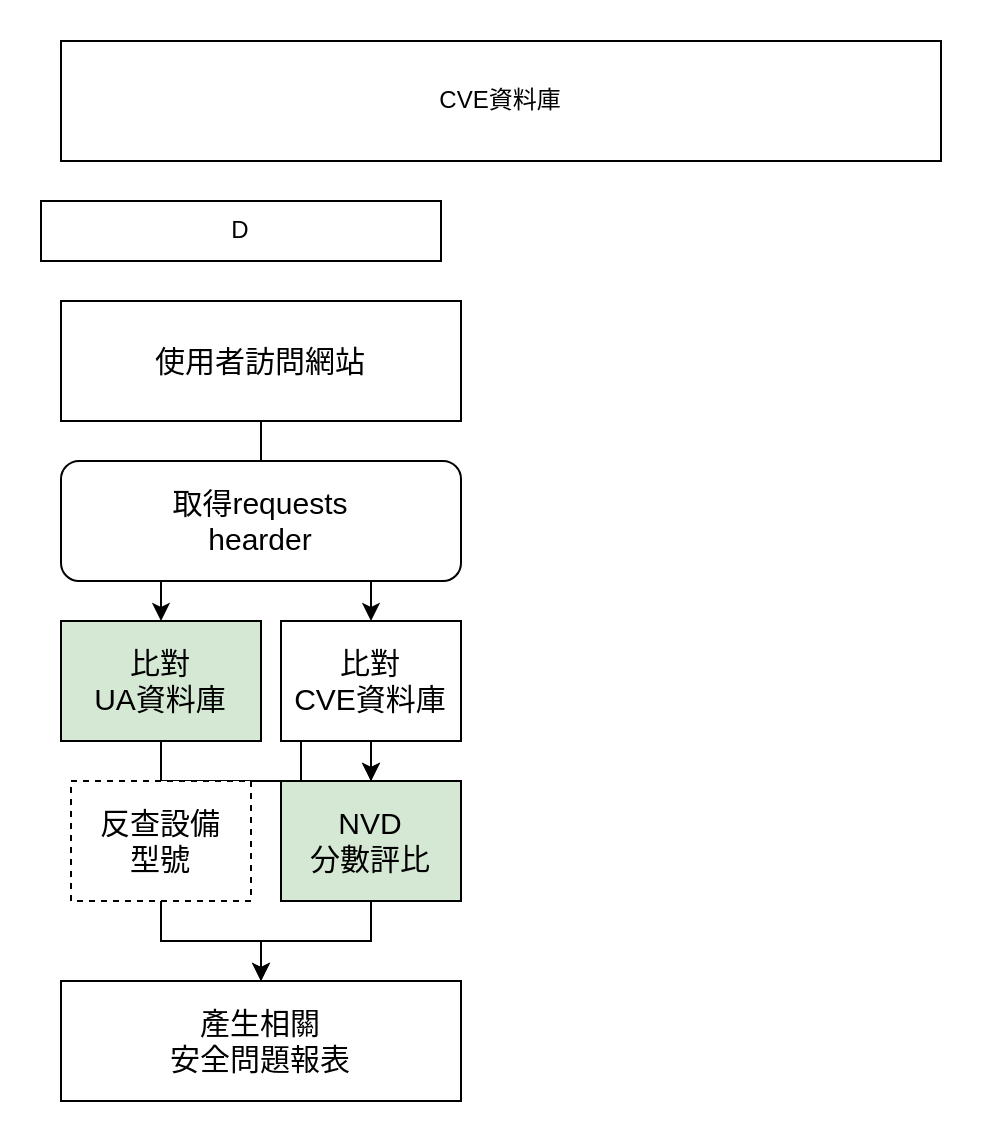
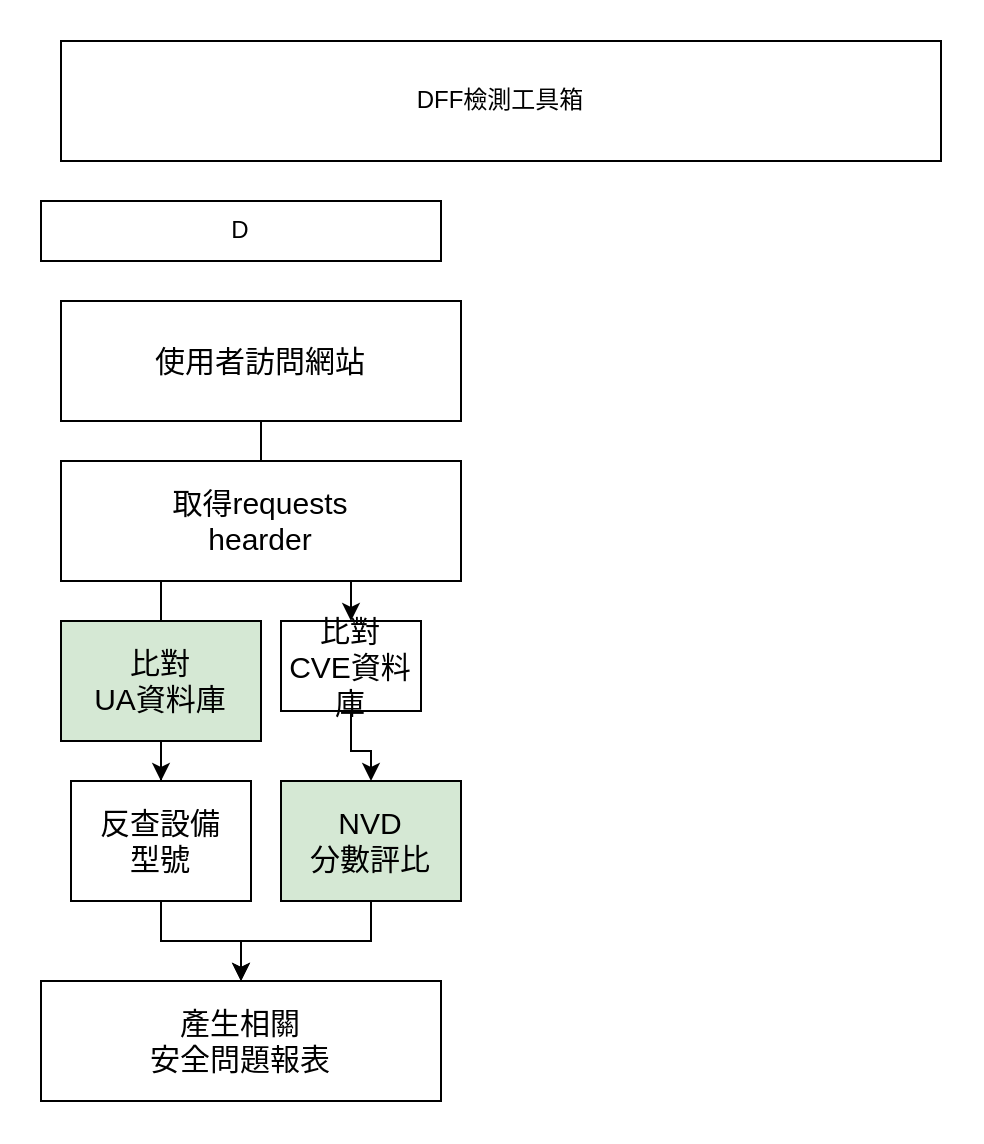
- <mxCell id="2" value="CVE資料庫" style="rounded=0;whiteSpace=wrap;html=1;" vertex="1" parent="1"><mxGeometry x="30" y="20" width="440" height="60" as="geometry" /></mxCell>
+ <mxCell id="2" value="DFF檢測工具箱" style="rounded=0;whiteSpace=wrap;html=1;" vertex="1" parent="1"><mxGeometry x="30" y="20" width="440" height="60" as="geometry" /></mxCell>
- <mxCell id="7" value="取得requests&lt;br style=&quot;font-size: 15px;&quot;&gt;hearder" style="whiteSpace=wrap;html=1;fontSize=15;rounded=1;" vertex="1" parent="1"><mxGeometry x="30" y="230" width="200" height="60" as="geometry" /></mxCell>
+ <mxCell id="7" value="取得requests&lt;br style=&quot;font-size: 15px;&quot;&gt;hearder" style="rounded=0;whiteSpace=wrap;html=1;fontSize=15;" vertex="1" parent="1"><mxGeometry x="30" y="230" width="200" height="60" as="geometry" /></mxCell>
- <mxCell id="6" style="edgeStyle=orthogonalEdgeStyle;rounded=0;orthogonalLoop=1;jettySize=auto;html=1;exitX=0.25;exitY=1;exitDx=0;exitDy=0;entryX=0.5;entryY=0;entryDx=0;entryDy=0;fontSize=15;" edge="1" parent="1" source="7" target="9"><mxGeometry relative="1" as="geometry" /></mxCell>
+ <mxCell id="6" style="edgeStyle=orthogonalEdgeStyle;rounded=0;orthogonalLoop=1;jettySize=auto;html=1;exitX=0.25;exitY=1;exitDx=0;exitDy=0;entryX=0.5;entryY=0;entryDx=0;entryDy=0;fontSize=15;endArrow=none;" edge="1" parent="1" source="7" target="9"><mxGeometry relative="1" as="geometry" /></mxCell>
- <mxCell id="11" value="比對&lt;br&gt;CVE資料庫" style="rounded=0;whiteSpace=wrap;html=1;fontSize=15;" vertex="1" parent="1"><mxGeometry x="140" y="310" width="90" height="60" as="geometry" /></mxCell>
+ <mxCell id="11" value="比對&lt;br&gt;CVE資料庫" style="rounded=0;whiteSpace=wrap;html=1;fontSize=15;" vertex="1" parent="1"><mxGeometry x="140" y="310" width="70" height="45" as="geometry" /></mxCell>
- <mxCell id="8" style="edgeStyle=orthogonalEdgeStyle;rounded=0;orthogonalLoop=1;jettySize=auto;html=1;exitX=0.5;exitY=1;exitDx=0;exitDy=0;fontSize=15;" edge="1" parent="1" source="9" target="14"><mxGeometry relative="1" as="geometry" /></mxCell>
+ <mxCell id="8" style="edgeStyle=orthogonalEdgeStyle;rounded=0;orthogonalLoop=1;jettySize=auto;html=1;exitX=0.5;exitY=1;exitDx=0;exitDy=0;fontSize=15;" edge="1" parent="1" source="9" target="16"><mxGeometry relative="1" as="geometry" /></mxCell>
- <mxCell id="16" value="反查設備&lt;br&gt;型號" style="rounded=0;whiteSpace=wrap;html=1;fontSize=15;dashed=1;" vertex="1" parent="1"><mxGeometry x="35" y="390" width="90" height="60" as="geometry" /></mxCell>
+ <mxCell id="16" value="反查設備&lt;br&gt;型號" style="rounded=0;whiteSpace=wrap;html=1;fontSize=15;" vertex="1" parent="1"><mxGeometry x="35" y="390" width="90" height="60" as="geometry" /></mxCell>
- <mxCell id="12" value="產生相關&lt;br&gt;安全問題報表" style="rounded=0;whiteSpace=wrap;html=1;fontSize=15;" vertex="1" parent="1"><mxGeometry x="30" y="490" width="200" height="60" as="geometry" /></mxCell>
+ <mxCell id="12" value="產生相關&lt;br&gt;安全問題報表" style="rounded=0;whiteSpace=wrap;html=1;fontSize=15;" vertex="1" parent="1"><mxGeometry x="20" y="490" width="200" height="60" as="geometry" /></mxCell>
